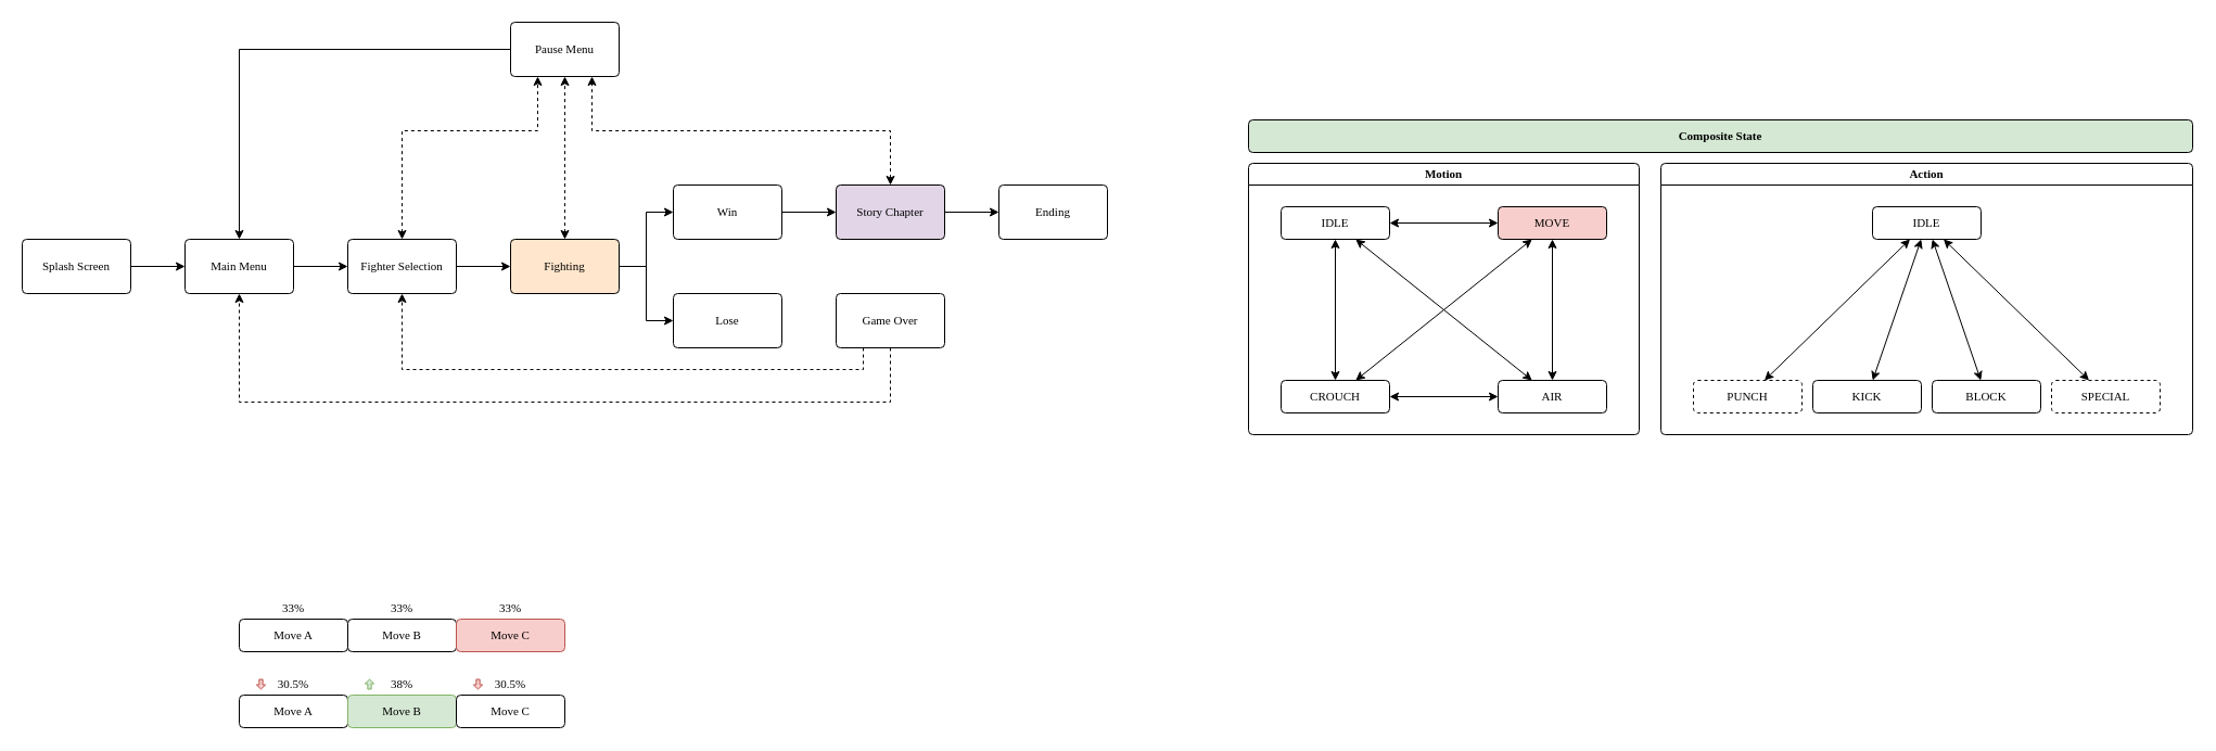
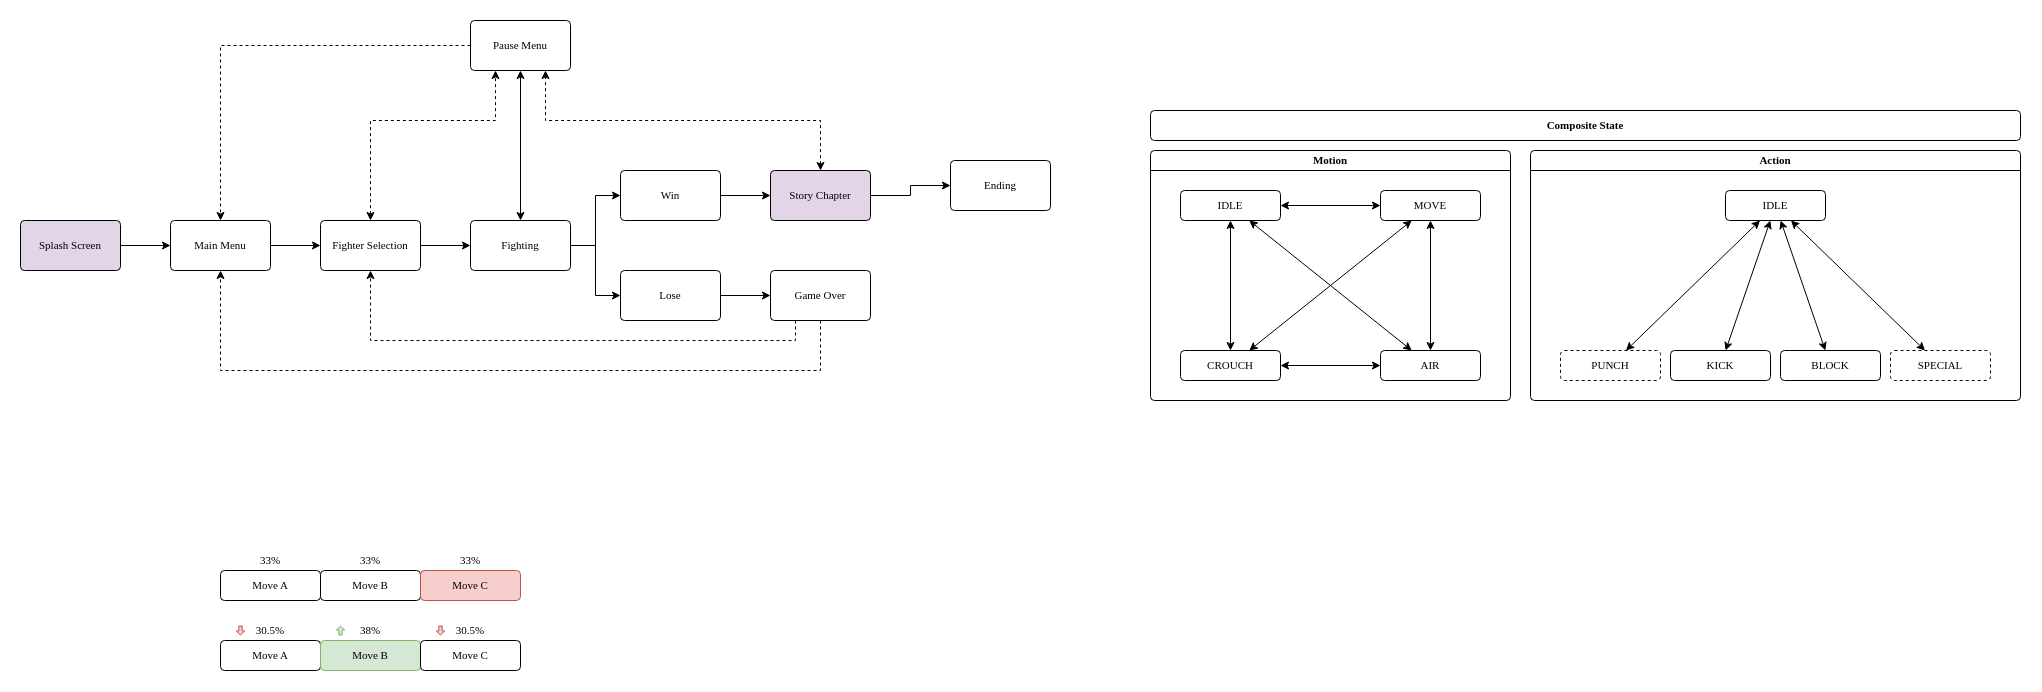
- <mxCell id="24" style="edgeStyle=orthogonalEdgeStyle;rounded=0;orthogonalLoop=1;jettySize=auto;html=1;dashed=0;" parent="1" source="25" target="5" edge="1"><mxGeometry relative="1" as="geometry" /></mxCell>
+ <mxCell id="24" style="edgeStyle=orthogonalEdgeStyle;rounded=0;orthogonalLoop=1;jettySize=auto;html=1;dashed=1;" parent="1" source="25" target="5" edge="1"><mxGeometry relative="1" as="geometry" /></mxCell>
- <mxCell id="62" value="&lt;b&gt;Composite State&lt;/b&gt;" style="rounded=1;whiteSpace=wrap;html=1;fontFamily=Montserrat;fontSize=11;fontColor=default;absoluteArcSize=1;arcSize=8;fontSource=https%3A%2F%2Ffonts.googleapis.com%2Fcss%3Ffamily%3DMontserrat;fillColor=#d5e8d4;" parent="1" vertex="1"><mxGeometry x="1150" y="110" width="870" height="30" as="geometry" /></mxCell>
+ <mxCell id="62" value="&lt;b&gt;Composite State&lt;/b&gt;" style="rounded=1;whiteSpace=wrap;html=1;fontFamily=Montserrat;fontSize=11;fontColor=default;absoluteArcSize=1;arcSize=8;fontSource=https%3A%2F%2Ffonts.googleapis.com%2Fcss%3Ffamily%3DMontserrat;" parent="1" vertex="1"><mxGeometry x="1150" y="110" width="870" height="30" as="geometry" /></mxCell>
- <mxCell id="11" style="edgeStyle=orthogonalEdgeStyle;rounded=0;orthogonalLoop=1;jettySize=auto;html=1;startArrow=classic;startFill=1;dashed=1;" parent="1" source="12" target="25" edge="1"><mxGeometry relative="1" as="geometry" /></mxCell>
+ <mxCell id="11" style="edgeStyle=orthogonalEdgeStyle;rounded=0;orthogonalLoop=1;jettySize=auto;html=1;startArrow=classic;startFill=1;dashed=0;" parent="1" source="12" target="25" edge="1"><mxGeometry relative="1" as="geometry" /></mxCell>
- <mxCell id="23" value="Ending" style="rounded=1;whiteSpace=wrap;html=1;fontFamily=Montserrat;fontSize=11;fontColor=default;absoluteArcSize=1;arcSize=8;fontSource=https%3A%2F%2Ffonts.googleapis.com%2Fcss%3Ffamily%3DMontserrat;" parent="1" vertex="1"><mxGeometry x="920" y="170" width="100" height="50" as="geometry" /></mxCell>
+ <mxCell id="23" value="Ending" style="rounded=1;whiteSpace=wrap;html=1;fontFamily=Montserrat;fontSize=11;fontColor=default;absoluteArcSize=1;arcSize=8;fontSource=https%3A%2F%2Ffonts.googleapis.com%2Fcss%3Ffamily%3DMontserrat;" parent="1" vertex="1"><mxGeometry x="950" y="160" width="100" height="50" as="geometry" /></mxCell>
- <mxCell id="48" value="MOVE" style="rounded=1;whiteSpace=wrap;html=1;fontFamily=Montserrat;fontSize=11;fontColor=default;absoluteArcSize=1;arcSize=8;fontSource=https%3A%2F%2Ffonts.googleapis.com%2Fcss%3Ffamily%3DMontserrat;fillColor=#f8cecc;" parent="41" vertex="1"><mxGeometry x="230" y="40" width="100" height="30" as="geometry" /></mxCell>
+ <mxCell id="48" value="MOVE" style="rounded=1;whiteSpace=wrap;html=1;fontFamily=Montserrat;fontSize=11;fontColor=default;absoluteArcSize=1;arcSize=8;fontSource=https%3A%2F%2Ffonts.googleapis.com%2Fcss%3Ffamily%3DMontserrat;" parent="41" vertex="1"><mxGeometry x="230" y="40" width="100" height="30" as="geometry" /></mxCell>
- <mxCell id="3" value="Splash Screen" style="rounded=1;whiteSpace=wrap;html=1;fontFamily=Montserrat;fontSize=11;fontColor=default;absoluteArcSize=1;arcSize=8;fontSource=https%3A%2F%2Ffonts.googleapis.com%2Fcss%3Ffamily%3DMontserrat;" parent="1" vertex="1"><mxGeometry x="20" y="220" width="100" height="50" as="geometry" /></mxCell>
+ <mxCell id="3" value="Splash Screen" style="rounded=1;whiteSpace=wrap;html=1;fontFamily=Montserrat;fontSize=11;fontColor=default;absoluteArcSize=1;arcSize=8;fontSource=https%3A%2F%2Ffonts.googleapis.com%2Fcss%3Ffamily%3DMontserrat;fillColor=#e1d5e7;" parent="1" vertex="1"><mxGeometry x="20" y="220" width="100" height="50" as="geometry" /></mxCell>
- <mxCell id="12" value="Fighting" style="rounded=1;whiteSpace=wrap;html=1;fontFamily=Montserrat;fontSize=11;fontColor=default;absoluteArcSize=1;arcSize=8;fontSource=https%3A%2F%2Ffonts.googleapis.com%2Fcss%3Ffamily%3DMontserrat;fillColor=#ffe6cc;" parent="1" vertex="1"><mxGeometry x="470" y="220" width="100" height="50" as="geometry" /></mxCell>
+ <mxCell id="12" value="Fighting" style="rounded=1;whiteSpace=wrap;html=1;fontFamily=Montserrat;fontSize=11;fontColor=default;absoluteArcSize=1;arcSize=8;fontSource=https%3A%2F%2Ffonts.googleapis.com%2Fcss%3Ffamily%3DMontserrat;" parent="1" vertex="1"><mxGeometry x="470" y="220" width="100" height="50" as="geometry" /></mxCell>
+ <mxCell id="15" value="" style="edgeStyle=orthogonalEdgeStyle;rounded=0;orthogonalLoop=1;jettySize=auto;html=1;" parent="1" source="16" target="22" edge="1"><mxGeometry relative="1" as="geometry" /></mxCell>
